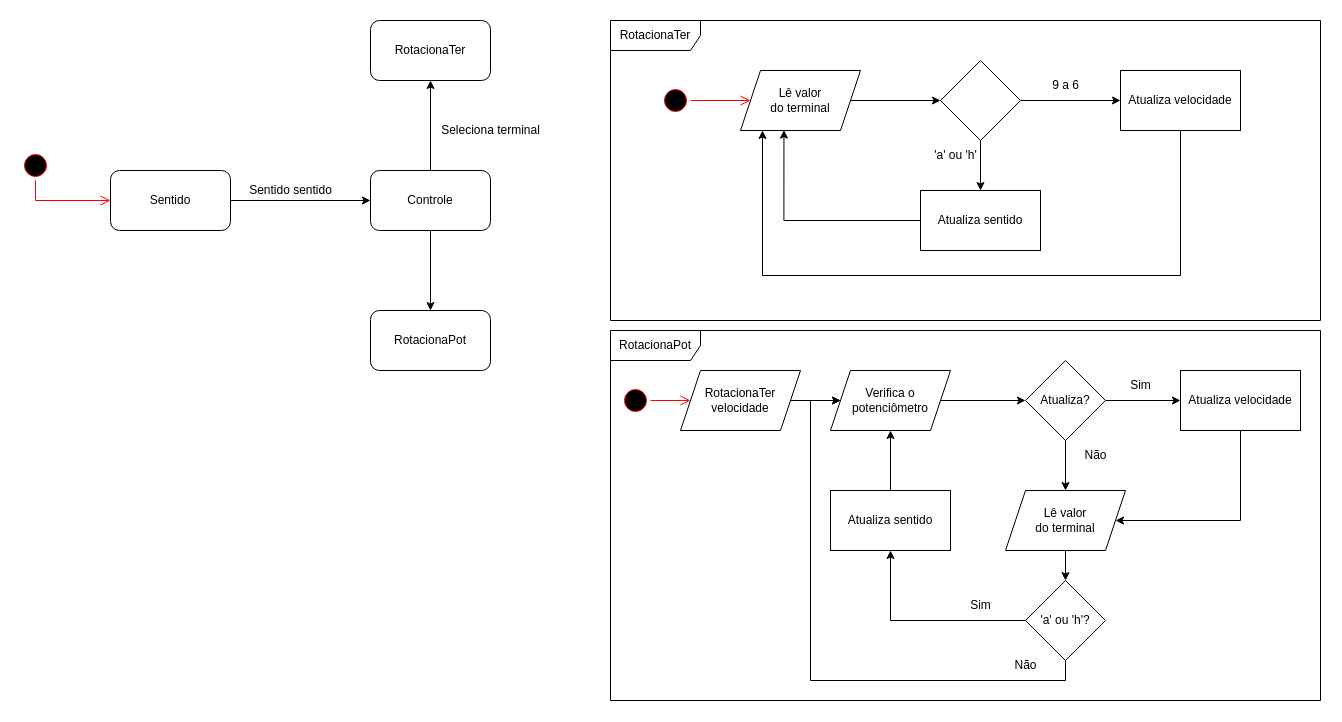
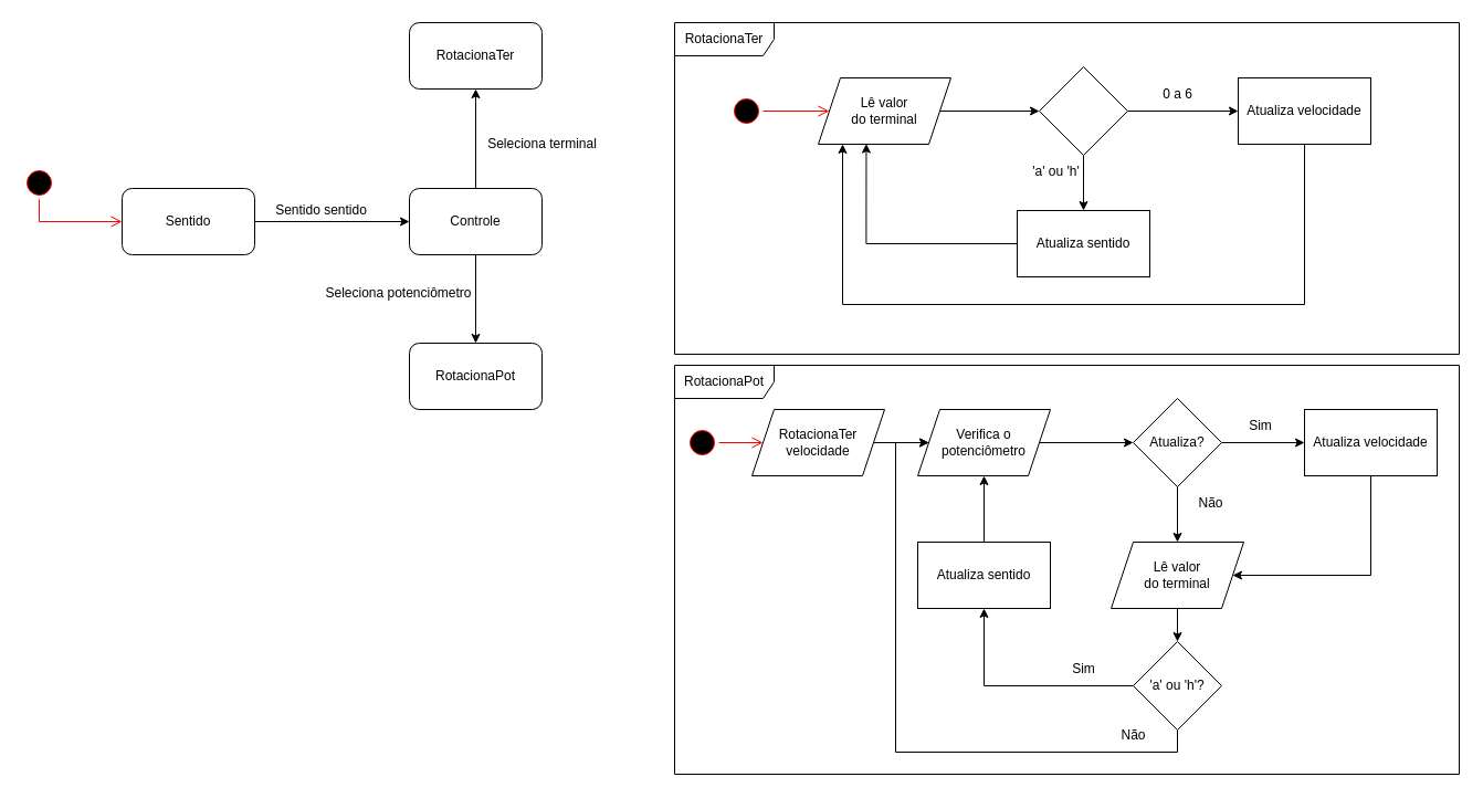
- <mxCell id="29" value="9 a 6" style="text;html=1;align=center;verticalAlign=middle;resizable=0;points=[];autosize=1;strokeColor=none;fillColor=none;" vertex="1" parent="1"><mxGeometry x="1040" y="70" width="50" height="30" as="geometry" /></mxCell>
+ <mxCell id="29" value="0 a 6" style="text;html=1;align=center;verticalAlign=middle;resizable=0;points=[];autosize=1;strokeColor=none;fillColor=none;" vertex="1" parent="1"><mxGeometry x="1040" y="70" width="50" height="30" as="geometry" /></mxCell>
+ <mxCell id="11" value="Seleciona potenciômetro" style="text;html=1;align=center;verticalAlign=middle;resizable=0;points=[];autosize=1;strokeColor=none;fillColor=none;" vertex="1" parent="1"><mxGeometry x="280" y="250" width="160" height="30" as="geometry" /></mxCell>
